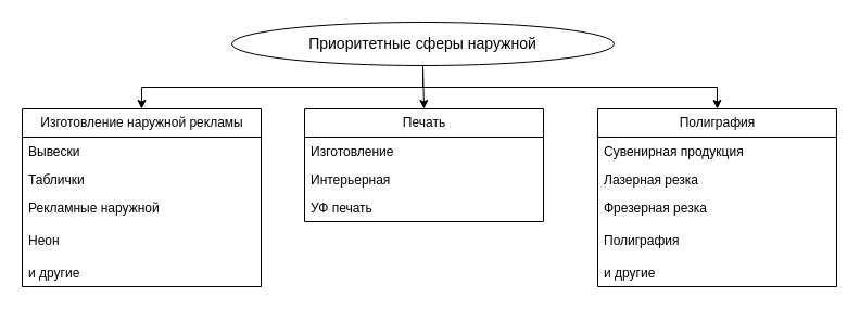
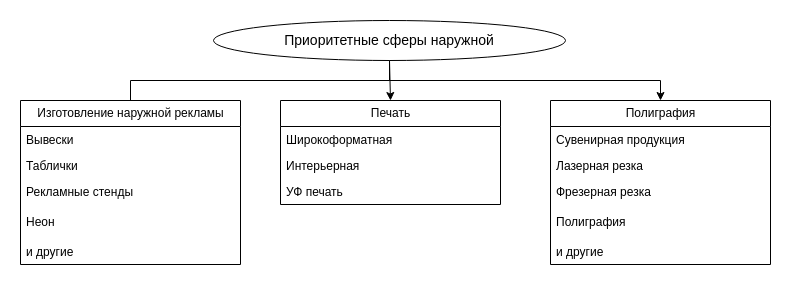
- <mxCell id="2" style="edgeStyle=orthogonalEdgeStyle;rounded=0;orthogonalLoop=1;jettySize=auto;html=1;entryX=0.5;entryY=0;entryDx=0;entryDy=0;fontSize=14;" edge="1" parent="1" source="4" target="6"><mxGeometry relative="1" as="geometry"><mxPoint x="130" y="100" as="targetPoint" /></mxGeometry></mxCell>
+ <mxCell id="2" style="edgeStyle=orthogonalEdgeStyle;rounded=0;orthogonalLoop=1;jettySize=auto;html=1;entryX=0.5;entryY=0;entryDx=0;entryDy=0;fontSize=14;endArrow=none;" edge="1" parent="1" source="4" target="6"><mxGeometry relative="1" as="geometry"><mxPoint x="130" y="100" as="targetPoint" /></mxGeometry></mxCell>
- <mxCell id="13" value="Изготовление" style="text;strokeColor=none;fillColor=none;align=left;verticalAlign=top;spacingLeft=4;spacingRight=4;overflow=hidden;rotatable=0;points=[[0,0.5],[1,0.5]];portConstraint=eastwest;whiteSpace=wrap;html=1;" vertex="1" parent="12"><mxGeometry y="26" width="220" height="26" as="geometry" /></mxCell>
+ <mxCell id="13" value="Широкоформатная" style="text;strokeColor=none;fillColor=none;align=left;verticalAlign=top;spacingLeft=4;spacingRight=4;overflow=hidden;rotatable=0;points=[[0,0.5],[1,0.5]];portConstraint=eastwest;whiteSpace=wrap;html=1;" vertex="1" parent="12"><mxGeometry y="26" width="220" height="26" as="geometry" /></mxCell>
- <mxCell id="9" value="Рекламные наружной" style="text;strokeColor=none;fillColor=none;spacingLeft=4;spacingRight=4;overflow=hidden;rotatable=0;points=[[0,0.5],[1,0.5]];portConstraint=eastwest;fontSize=12;whiteSpace=wrap;html=1;" vertex="1" parent="6"><mxGeometry y="78" width="220" height="30" as="geometry" /></mxCell>
+ <mxCell id="9" value="Рекламные стенды" style="text;strokeColor=none;fillColor=none;spacingLeft=4;spacingRight=4;overflow=hidden;rotatable=0;points=[[0,0.5],[1,0.5]];portConstraint=eastwest;fontSize=12;whiteSpace=wrap;html=1;" vertex="1" parent="6"><mxGeometry y="78" width="220" height="30" as="geometry" /></mxCell>
